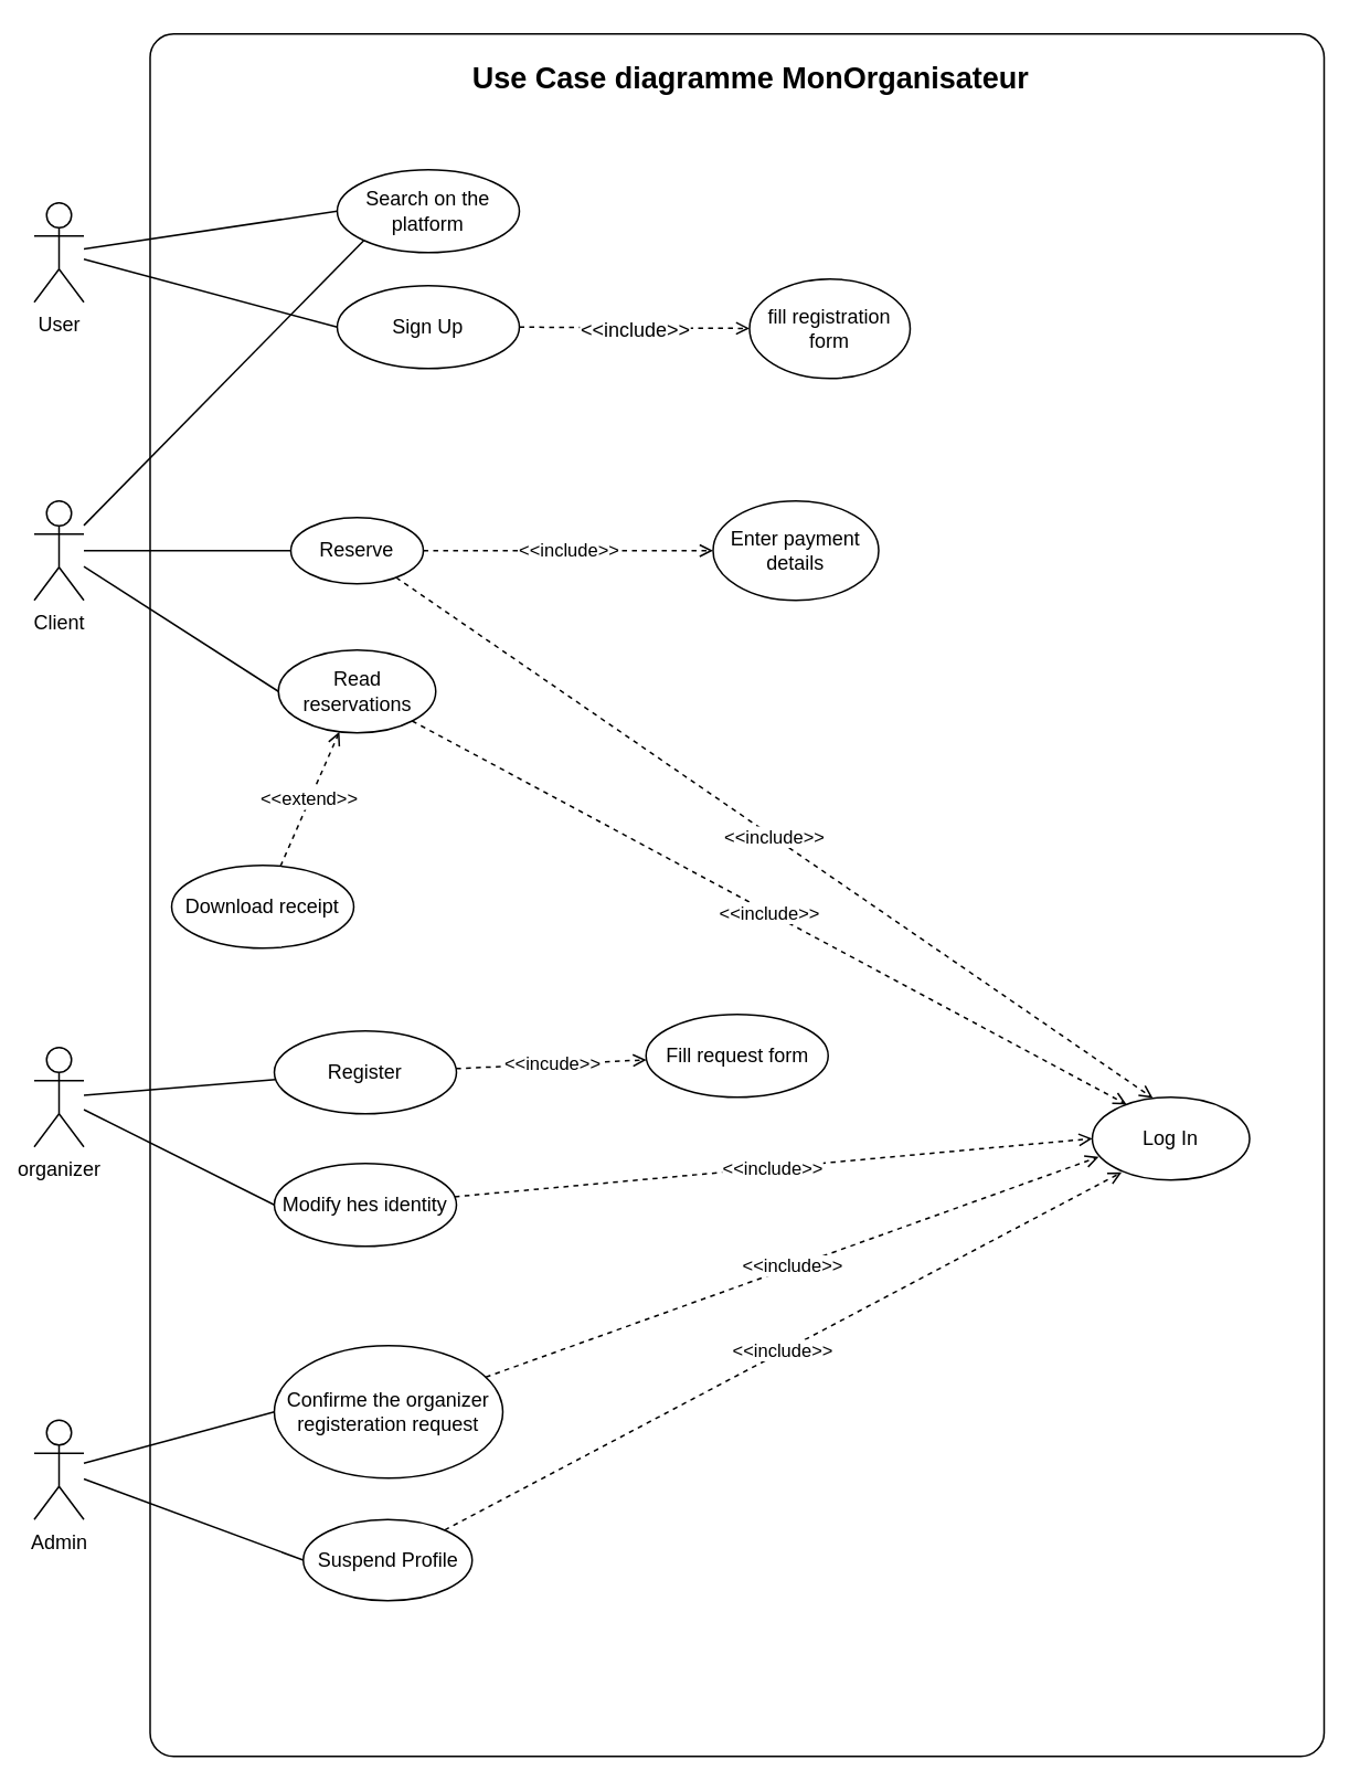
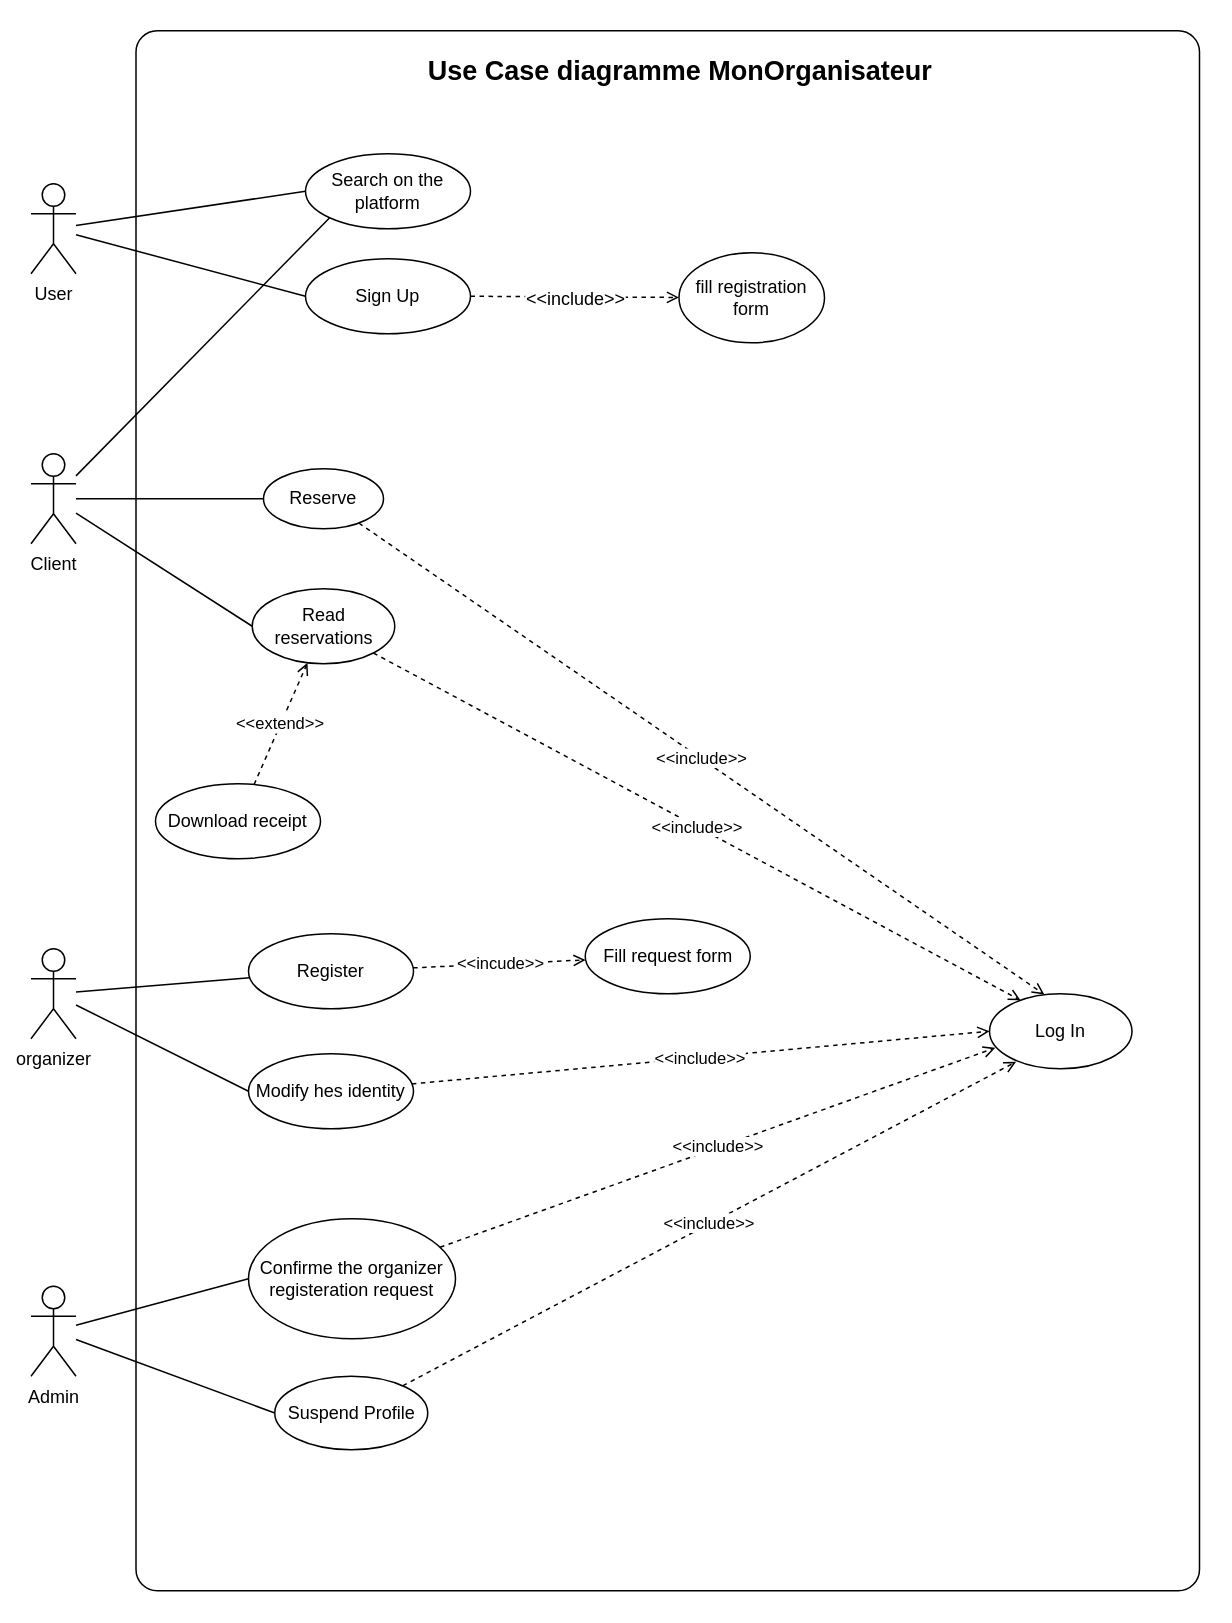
- <mxCell id="20" value="&amp;lt;&amp;lt;include&amp;gt;&amp;gt;" style="edgeStyle=none;rounded=0;orthogonalLoop=1;jettySize=auto;html=1;entryX=0;entryY=0.5;entryDx=0;entryDy=0;dashed=1;startArrow=none;startFill=0;endArrow=open;endFill=0;exitX=1;exitY=0.5;exitDx=0;exitDy=0;" parent="1" source="17" target="25" edge="1"><mxGeometry relative="1" as="geometry" /></mxCell>
- <mxCell id="25" value="Enter payment details" style="ellipse;whiteSpace=wrap;html=1;" parent="1" vertex="1"><mxGeometry x="430" y="302" width="100" height="60" as="geometry" /></mxCell>
